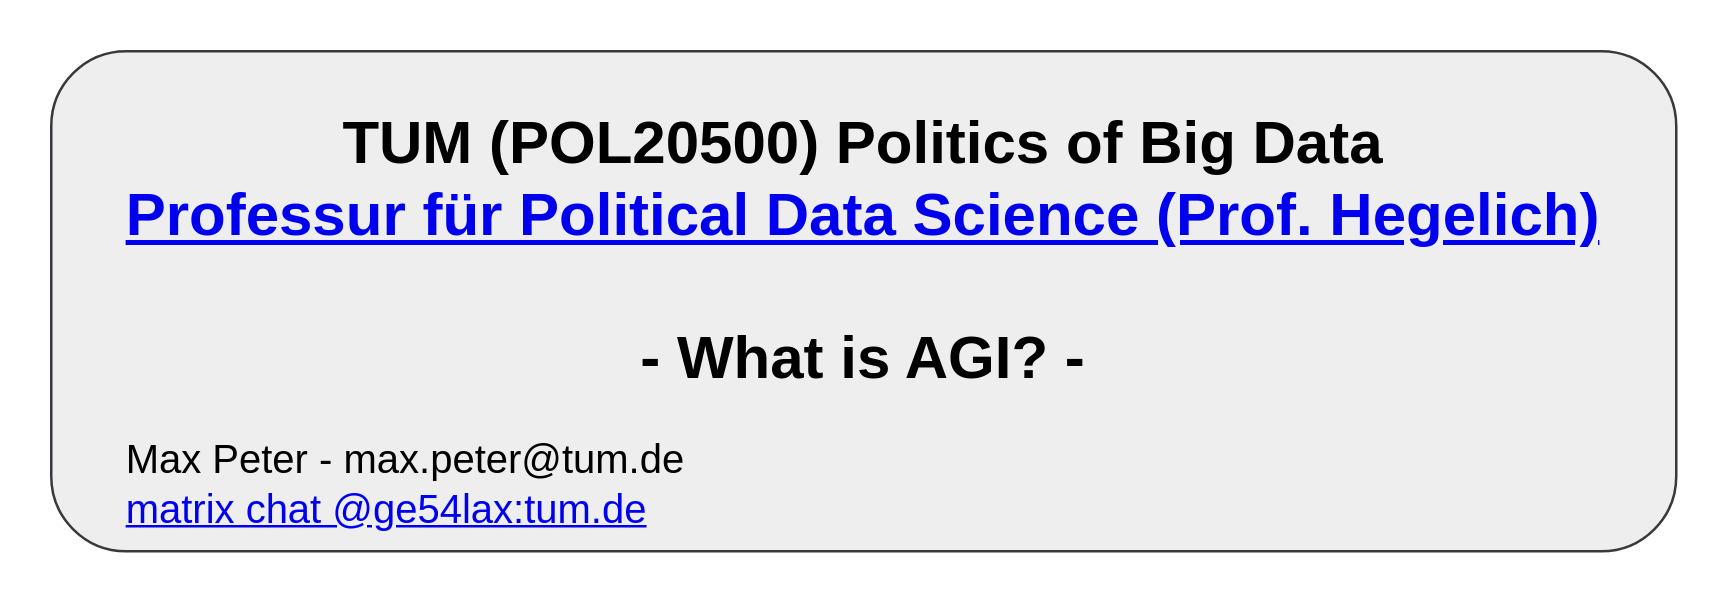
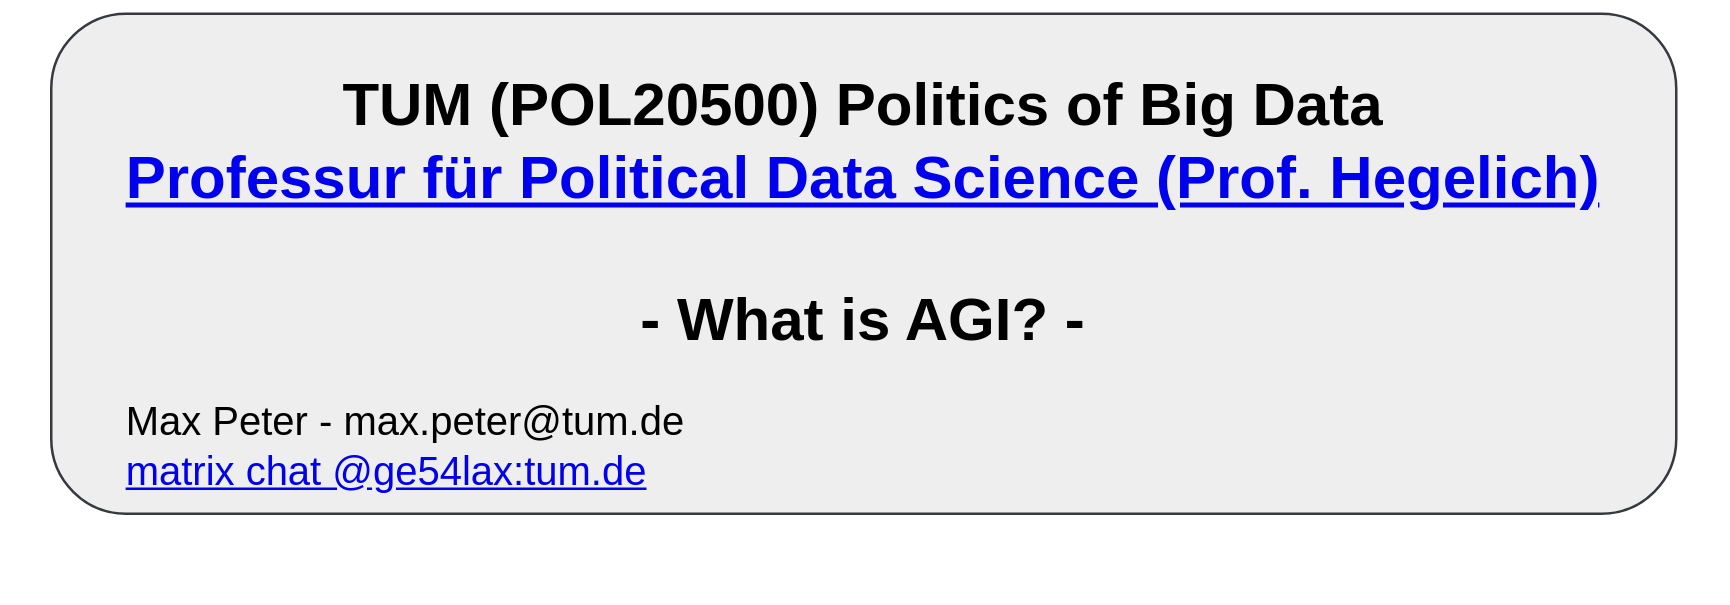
- <mxCell id="2" value="&lt;h1&gt;&lt;font style=&quot;font-size: 24px;&quot;&gt;TUM (POL20500) Politics of Big Data &lt;br&gt;&lt;/font&gt;&lt;a href=&quot;https://www.hfp.tum.de/politicaldatascience/team/simon-hegelich/&quot;&gt;Professur für Political Data Science (Prof. Hegelich)&lt;/a&gt;&lt;font style=&quot;font-size: 24px;&quot;&gt;&lt;br&gt;&lt;br&gt;- What is AGI? -&lt;/font&gt;&lt;br&gt;&lt;/h1&gt;&lt;p align=&quot;left&quot; style=&quot;font-size: 16px;&quot;&gt;Max Peter - max.peter@tum.de&lt;br&gt;&lt;a href=&quot;https://matrix.tum.de/#/@ge54lax:tum.de&quot;&gt;matrix chat @ge54lax:tum.de&lt;/a&gt;&lt;/p&gt;" style="text;whiteSpace=wrap;fillColor=#eeeeee;strokeColor=#36393d;html=1;align=center;movable=1;resizable=1;rotatable=1;deletable=1;editable=1;locked=0;connectable=1;rounded=1;" parent="1" vertex="1"><mxGeometry x="20" y="20" width="650" height="200" as="geometry" /></mxCell>
+ <mxCell id="2" value="&lt;h1&gt;&lt;font style=&quot;font-size: 24px;&quot;&gt;TUM (POL20500) Politics of Big Data &lt;br&gt;&lt;/font&gt;&lt;a href=&quot;https://www.hfp.tum.de/politicaldatascience/team/simon-hegelich/&quot;&gt;Professur für Political Data Science (Prof. Hegelich)&lt;/a&gt;&lt;font style=&quot;font-size: 24px;&quot;&gt;&lt;br&gt;&lt;br&gt;- What is AGI? -&lt;/font&gt;&lt;br&gt;&lt;/h1&gt;&lt;p align=&quot;left&quot; style=&quot;font-size: 16px;&quot;&gt;Max Peter - max.peter@tum.de&lt;br&gt;&lt;a href=&quot;https://matrix.tum.de/#/@ge54lax:tum.de&quot;&gt;matrix chat @ge54lax:tum.de&lt;/a&gt;&lt;/p&gt;" style="text;whiteSpace=wrap;fillColor=#eeeeee;strokeColor=#36393d;html=1;align=center;movable=1;resizable=1;rotatable=1;deletable=1;editable=1;locked=0;connectable=1;rounded=1;" parent="1" vertex="1"><mxGeometry x="20" y="5" width="650" height="200" as="geometry" /></mxCell>
